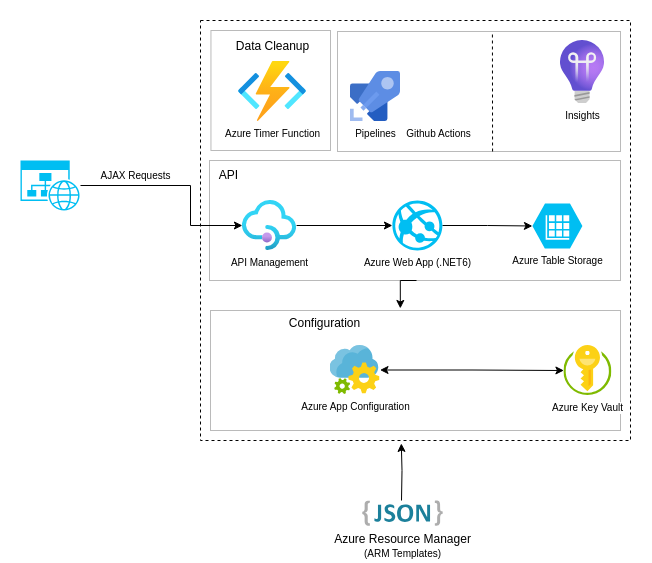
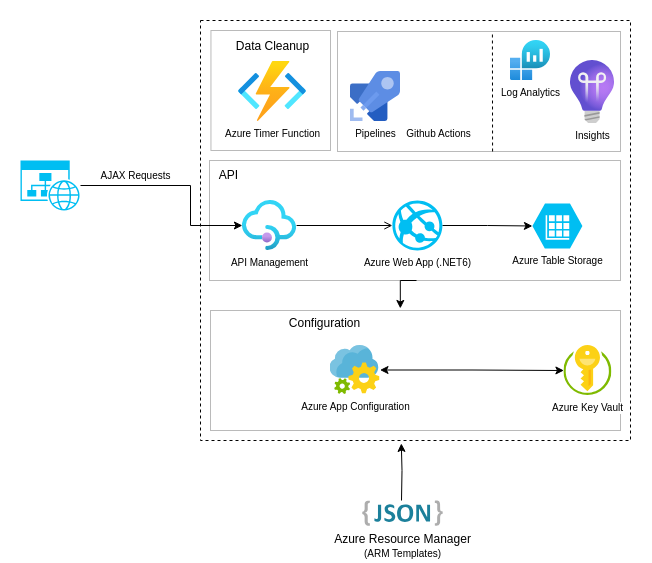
+ <mxCell id="26" value="Log Analytics" style="image;aspect=fixed;html=1;points=[];align=center;fontSize=10;image=img/lib/azure2/analytics/Log_Analytics_Workspaces.svg;" vertex="1" parent="1"><mxGeometry x="510" y="40" width="40" height="40" as="geometry" /></mxCell>
- <mxCell id="27" value="Insights" style="image;aspect=fixed;html=1;points=[];align=center;fontSize=10;image=img/lib/azure2/management_governance/Application_Insights.svg;" vertex="1" parent="1"><mxGeometry x="560" y="40" width="44" height="63" as="geometry" /></mxCell>
+ <mxCell id="27" value="Insights" style="image;aspect=fixed;html=1;points=[];align=center;fontSize=10;image=img/lib/azure2/management_governance/Application_Insights.svg;" vertex="1" parent="1"><mxGeometry x="570" y="60" width="44" height="63" as="geometry" /></mxCell>
- <mxCell id="7" value="" style="edgeStyle=orthogonalEdgeStyle;rounded=0;orthogonalLoop=1;jettySize=auto;html=1;" edge="1" parent="1" source="8" target="12"><mxGeometry relative="1" as="geometry" /></mxCell>
+ <mxCell id="7" value="" style="edgeStyle=orthogonalEdgeStyle;rounded=0;orthogonalLoop=1;jettySize=auto;html=1;endArrow=open;" edge="1" parent="1" source="8" target="12"><mxGeometry relative="1" as="geometry" /></mxCell>
